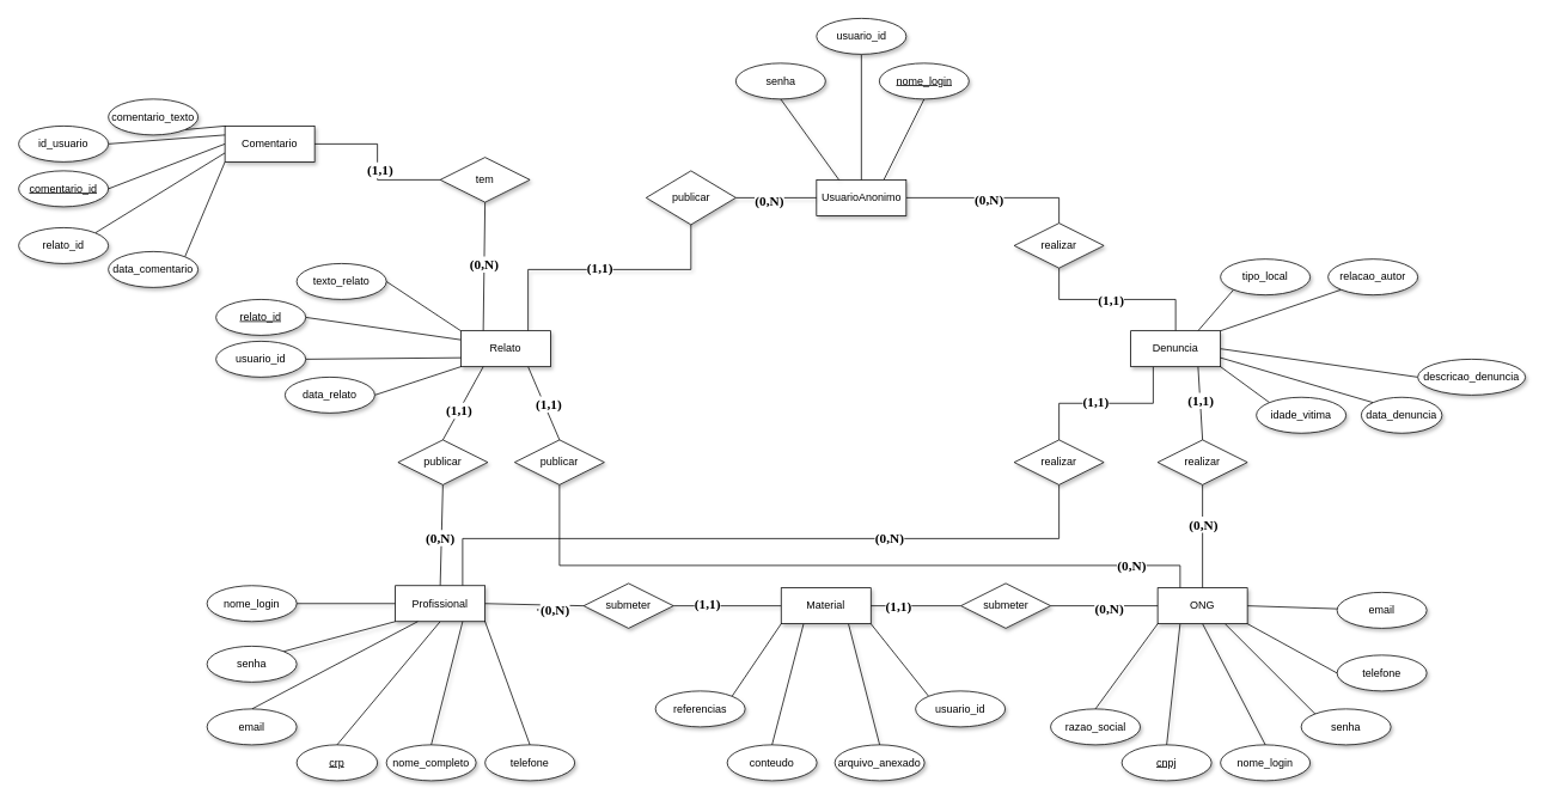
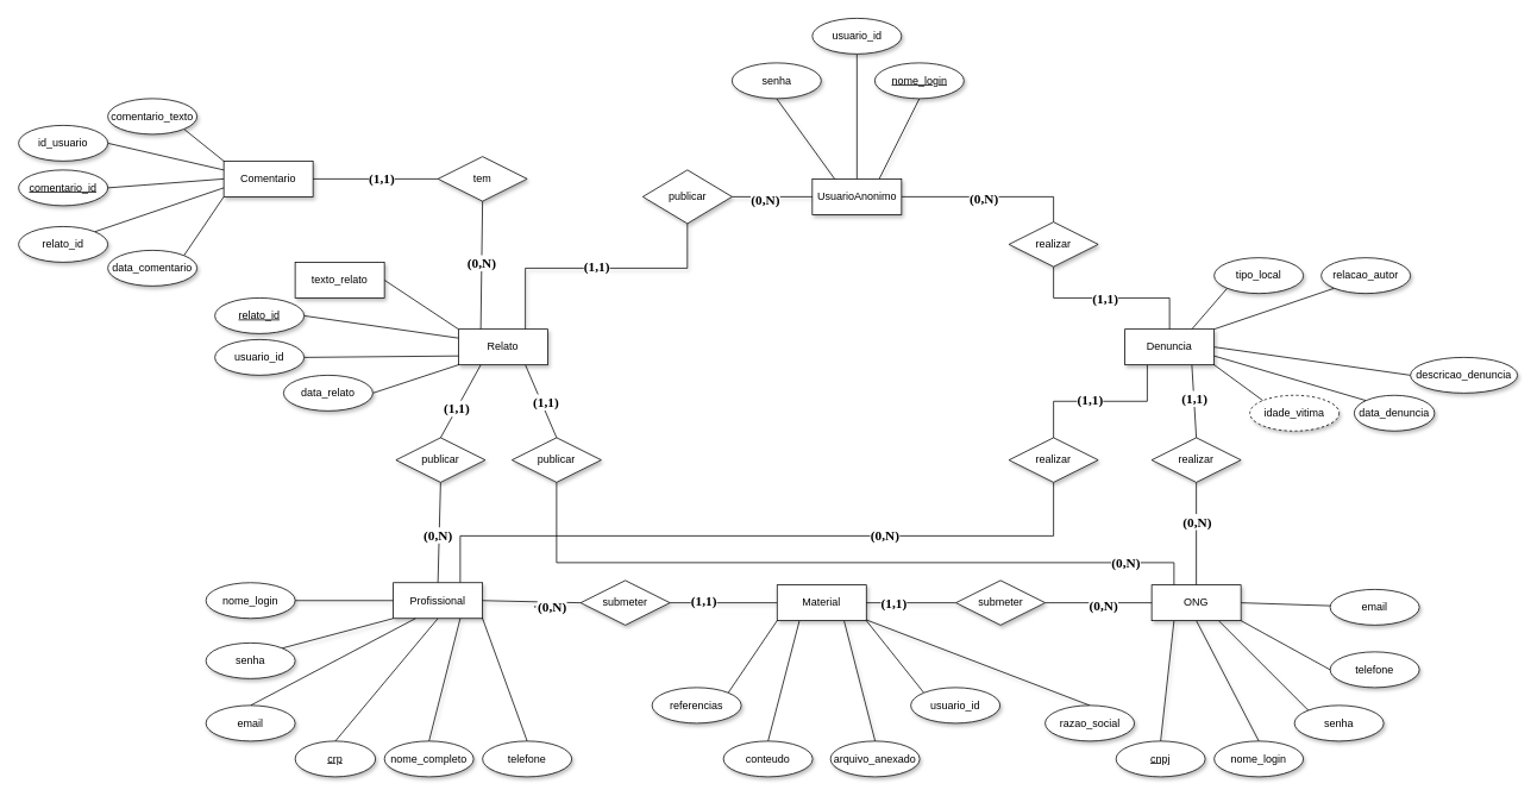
- <mxCell id="73" value="Comentario" style="rounded=0;arcSize=10;whiteSpace=wrap;html=1;align=center;labelBackgroundColor=none;fillColor=default;strokeColor=default;fontColor=default;sketch=0;curveFitting=0;jiggle=0;shadow=1;fillStyle=auto;verticalAlign=middle;fontFamily=Helvetica;fontSize=12;" parent="1" vertex="1"><mxGeometry x="250" y="140" width="100" height="40" as="geometry" /></mxCell>
+ <mxCell id="73" value="Comentario" style="rounded=0;arcSize=10;whiteSpace=wrap;html=1;align=center;labelBackgroundColor=none;fillColor=default;strokeColor=default;fontColor=default;sketch=0;curveFitting=0;jiggle=0;shadow=1;fillStyle=auto;verticalAlign=middle;fontFamily=Helvetica;fontSize=12;" parent="1" vertex="1"><mxGeometry x="250" y="180" width="100" height="40" as="geometry" /></mxCell>
- <mxCell id="66" value="texto_relato" style="ellipse;whiteSpace=wrap;html=1;align=center;labelBackgroundColor=none;fillColor=default;strokeColor=default;fontColor=default;rounded=0;sketch=0;curveFitting=0;jiggle=0;shadow=1;fillStyle=auto;verticalAlign=middle;fontFamily=Helvetica;fontSize=12;" parent="1" vertex="1"><mxGeometry x="330" y="293.38" width="100" height="40" as="geometry" /></mxCell>
+ <mxCell id="66" value="texto_relato" style="whiteSpace=wrap;html=1;align=center;labelBackgroundColor=none;fillColor=default;strokeColor=default;fontColor=default;sketch=0;curveFitting=0;jiggle=0;shadow=1;fillStyle=auto;verticalAlign=middle;fontFamily=Helvetica;fontSize=12;rounded=0;" parent="1" vertex="1"><mxGeometry x="330" y="293.38" width="100" height="40" as="geometry" /></mxCell>
- <mxCell id="105" value="idade_vitima" style="ellipse;whiteSpace=wrap;html=1;align=center;labelBackgroundColor=none;fillColor=default;strokeColor=default;fontColor=default;rounded=0;sketch=0;curveFitting=0;jiggle=0;shadow=1;fillStyle=auto;verticalAlign=middle;fontFamily=Helvetica;fontSize=12;" parent="1" vertex="1"><mxGeometry x="1400" y="442.5" width="100" height="40" as="geometry" /></mxCell>
+ <mxCell id="105" value="idade_vitima" style="ellipse;whiteSpace=wrap;html=1;align=center;labelBackgroundColor=none;fillColor=default;strokeColor=default;fontColor=default;rounded=0;sketch=0;curveFitting=0;jiggle=0;shadow=1;fillStyle=auto;verticalAlign=middle;fontFamily=Helvetica;fontSize=12;dashed=1;" parent="1" vertex="1"><mxGeometry x="1400" y="442.5" width="100" height="40" as="geometry" /></mxCell>
- <mxCell id="45" style="rounded=0;orthogonalLoop=1;jettySize=auto;html=1;exitX=0.5;exitY=0;exitDx=0;exitDy=0;entryX=0;entryY=1;entryDx=0;entryDy=0;endArrow=none;endFill=0;labelBackgroundColor=none;strokeColor=default;fontColor=default;sketch=0;curveFitting=0;jiggle=0;shadow=1;fillStyle=auto;align=center;verticalAlign=middle;fontFamily=Helvetica;fontSize=12;fillColor=default;" parent="1" source="46" target="43" edge="1"><mxGeometry relative="1" as="geometry" /></mxCell>
+ <mxCell id="45" style="rounded=0;orthogonalLoop=1;jettySize=auto;html=1;exitX=0.5;exitY=0;exitDx=0;exitDy=0;endArrow=none;endFill=0;labelBackgroundColor=none;strokeColor=default;fontColor=default;sketch=0;curveFitting=0;jiggle=0;shadow=1;fillStyle=auto;align=center;verticalAlign=middle;fontFamily=Helvetica;fontSize=12;fillColor=default;" parent="1" source="46" target="33" edge="1"><mxGeometry relative="1" as="geometry" /></mxCell>
